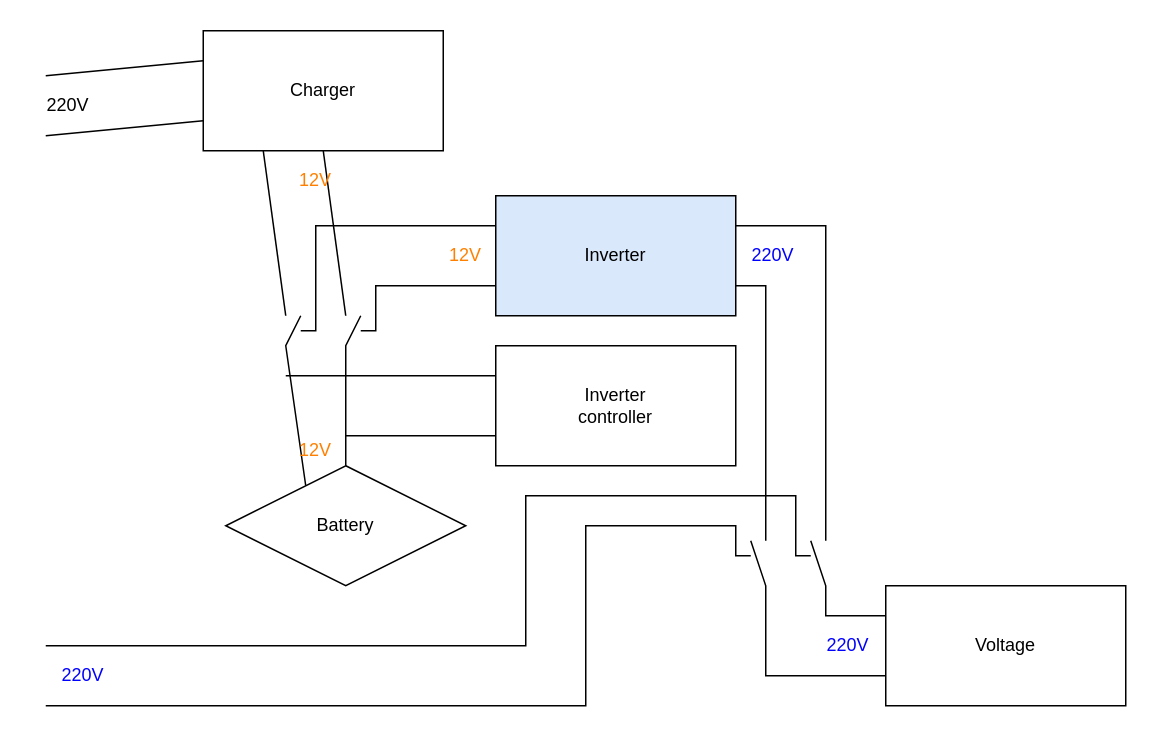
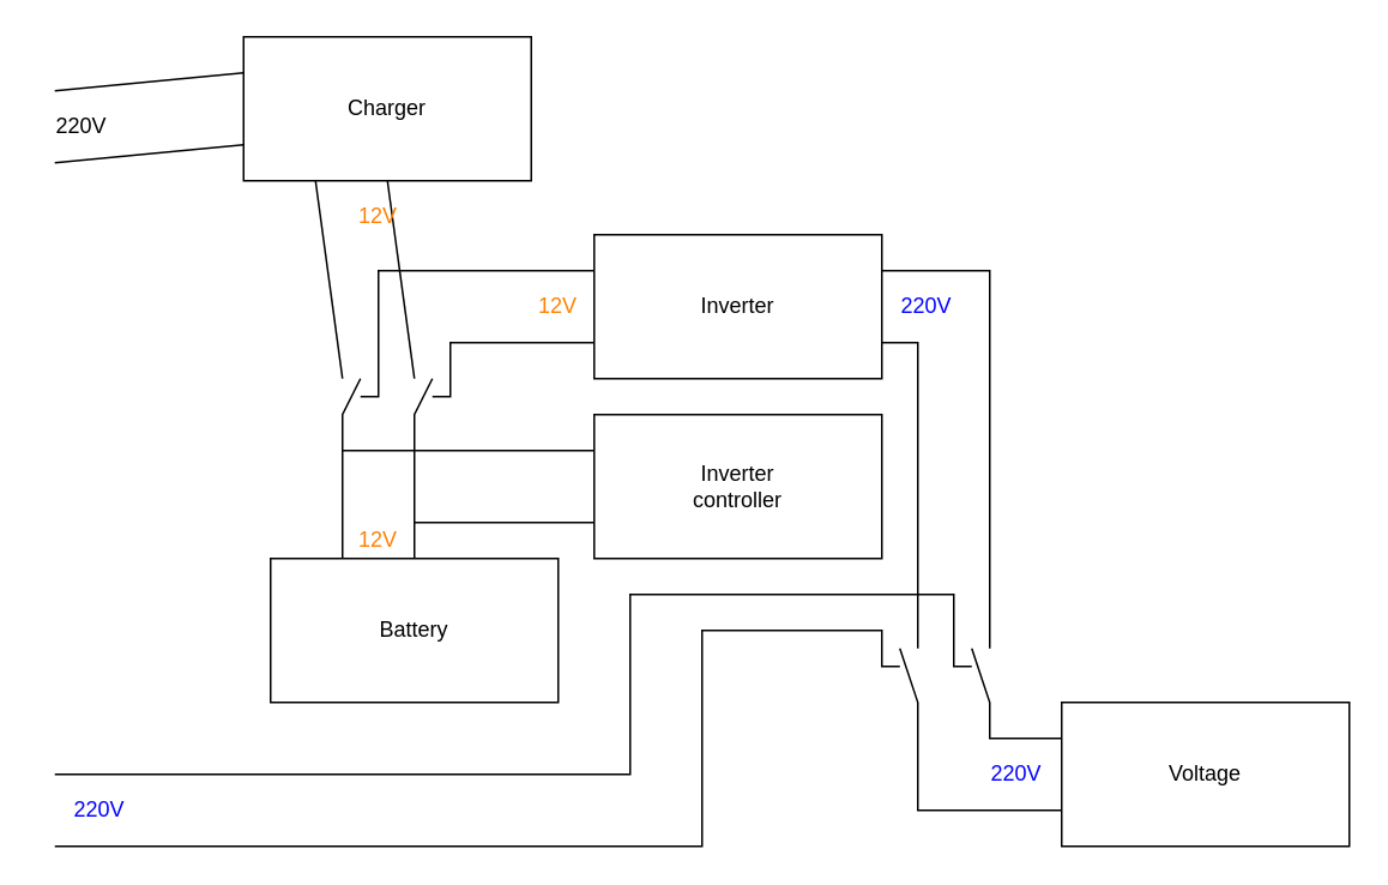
- <mxCell id="3" value="Inverter" style="whiteSpace=wrap;html=1;align=center;fillColor=#dae8fc;" vertex="1" parent="1"><mxGeometry x="330" y="130" width="160" height="80" as="geometry" /></mxCell>
+ <mxCell id="3" value="Inverter" style="whiteSpace=wrap;html=1;align=center;" vertex="1" parent="1"><mxGeometry x="330" y="130" width="160" height="80" as="geometry" /></mxCell>
- <mxCell id="4" value="Battery" style="rhombus;whiteSpace=wrap;html=1;align=center;" vertex="1" parent="1"><mxGeometry x="150" y="310" width="160" height="80" as="geometry" /></mxCell>
+ <mxCell id="4" value="Battery" style="whiteSpace=wrap;html=1;align=center;" vertex="1" parent="1"><mxGeometry x="150" y="310" width="160" height="80" as="geometry" /></mxCell>
